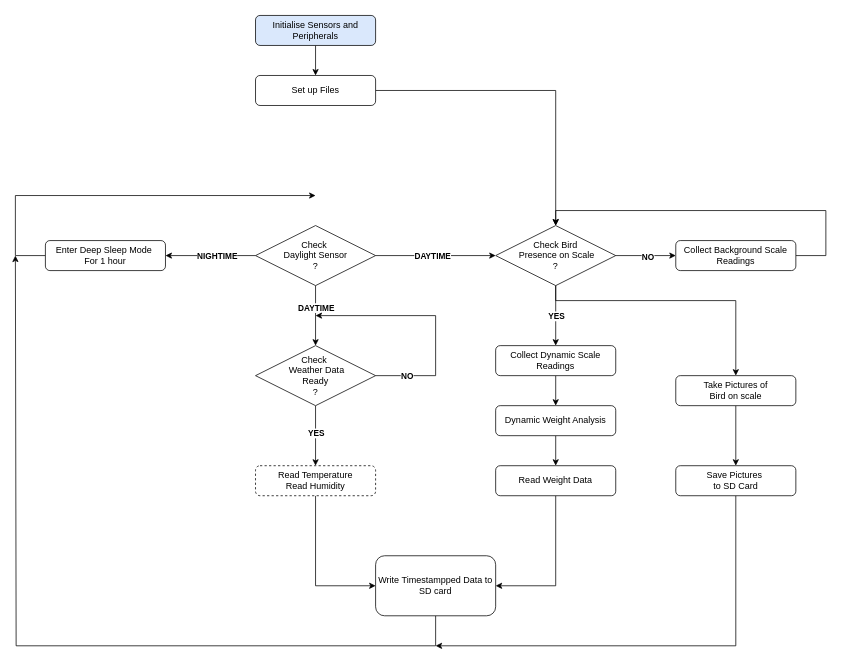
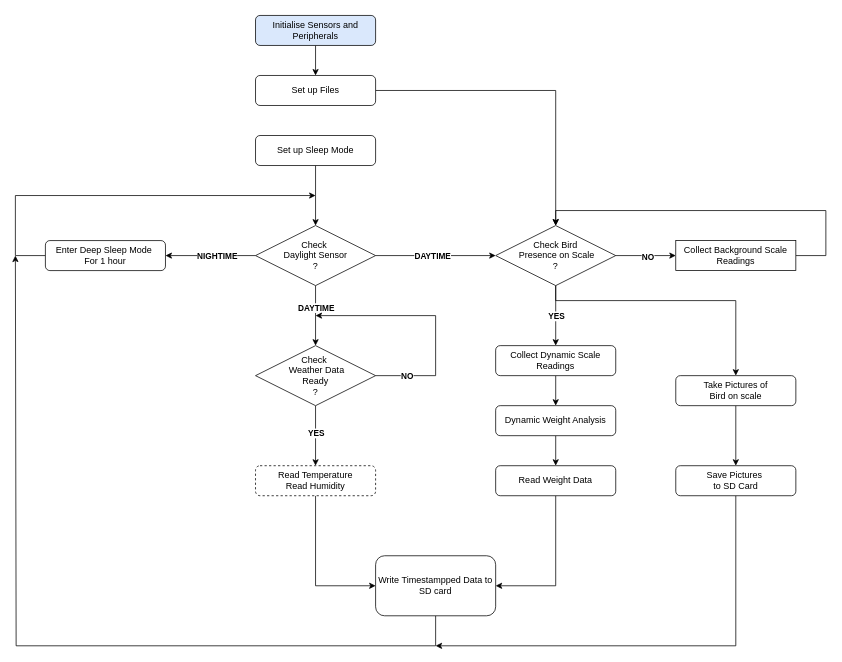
+ <mxCell id="7" value="Set up Sleep Mode" style="rounded=1;whiteSpace=wrap;html=1;" vertex="1" parent="1"><mxGeometry x="340" y="180" width="160" height="40" as="geometry" /></mxCell>
+ <mxCell id="6" style="edgeStyle=orthogonalEdgeStyle;rounded=0;orthogonalLoop=1;jettySize=auto;html=1;exitX=0.5;exitY=1;exitDx=0;exitDy=0;entryX=0.5;entryY=0;entryDx=0;entryDy=0;" edge="1" parent="1" source="7" target="14"><mxGeometry relative="1" as="geometry" /></mxCell>
- <mxCell id="37" value="Collect Background Scale Readings" style="rounded=1;whiteSpace=wrap;html=1;" vertex="1" parent="1"><mxGeometry x="900" y="320" width="160" height="40" as="geometry" /></mxCell>
+ <mxCell id="37" value="Collect Background Scale Readings" style="whiteSpace=wrap;html=1;rounded=0;" vertex="1" parent="1"><mxGeometry x="900" y="320" width="160" height="40" as="geometry" /></mxCell>
